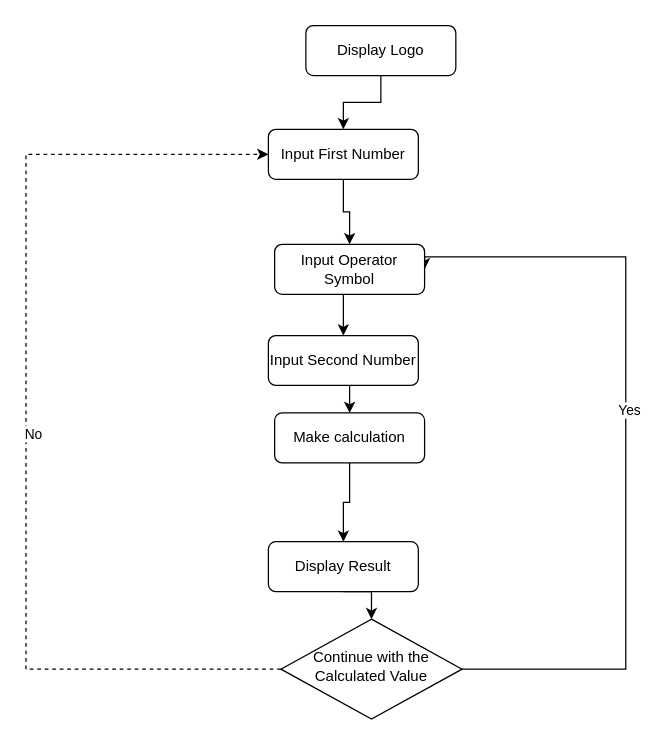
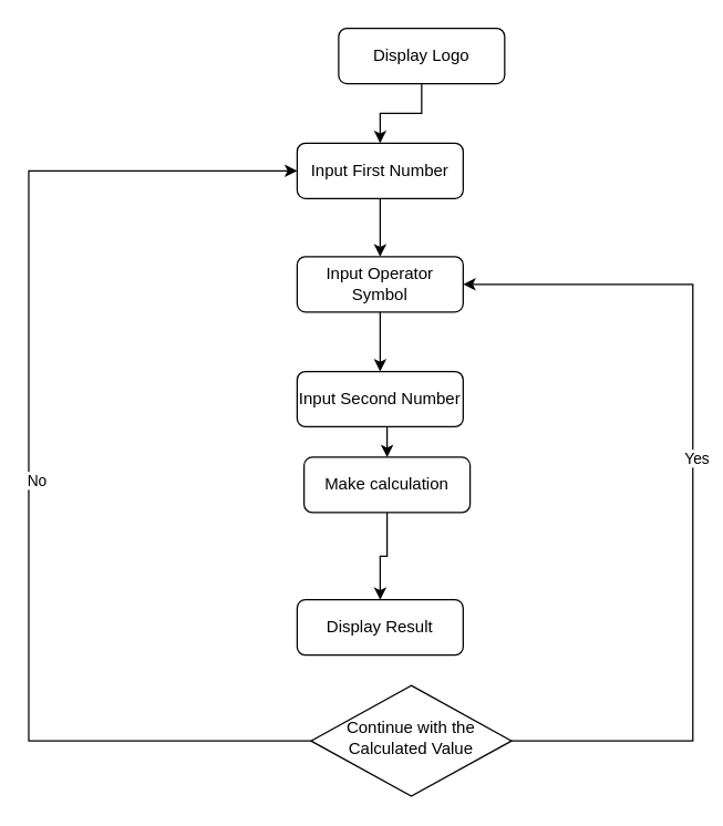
- <mxCell id="4" style="edgeStyle=orthogonalEdgeStyle;rounded=0;orthogonalLoop=1;jettySize=auto;html=1;exitX=0;exitY=0.5;exitDx=0;exitDy=0;entryX=0;entryY=0.5;entryDx=0;entryDy=0;dashed=1;" edge="1" parent="1" source="8" target="10"><mxGeometry relative="1" as="geometry"><Array as="points"><mxPoint x="20" y="535" /><mxPoint x="20" y="123" /></Array></mxGeometry></mxCell>
+ <mxCell id="4" style="edgeStyle=orthogonalEdgeStyle;rounded=0;orthogonalLoop=1;jettySize=auto;html=1;exitX=0;exitY=0.5;exitDx=0;exitDy=0;entryX=0;entryY=0.5;entryDx=0;entryDy=0;" edge="1" parent="1" source="8" target="10"><mxGeometry relative="1" as="geometry"><Array as="points"><mxPoint x="20" y="535" /><mxPoint x="20" y="123" /></Array></mxGeometry></mxCell>
- <mxCell id="12" value="Input Operator Symbol" style="rounded=1;whiteSpace=wrap;html=1;fontSize=12;glass=0;strokeWidth=1;shadow=0;" vertex="1" parent="1"><mxGeometry x="219" y="195" width="120" height="40" as="geometry" /></mxCell>
+ <mxCell id="12" value="Input Operator Symbol" style="rounded=1;whiteSpace=wrap;html=1;fontSize=12;glass=0;strokeWidth=1;shadow=0;" vertex="1" parent="1"><mxGeometry x="214" y="185" width="120" height="40" as="geometry" /></mxCell>
- <mxCell id="17" style="edgeStyle=orthogonalEdgeStyle;rounded=0;orthogonalLoop=1;jettySize=auto;html=1;exitX=0.5;exitY=1;exitDx=0;exitDy=0;entryX=0.5;entryY=0;entryDx=0;entryDy=0;" edge="1" parent="1" source="18" target="8"><mxGeometry relative="1" as="geometry" /></mxCell>
